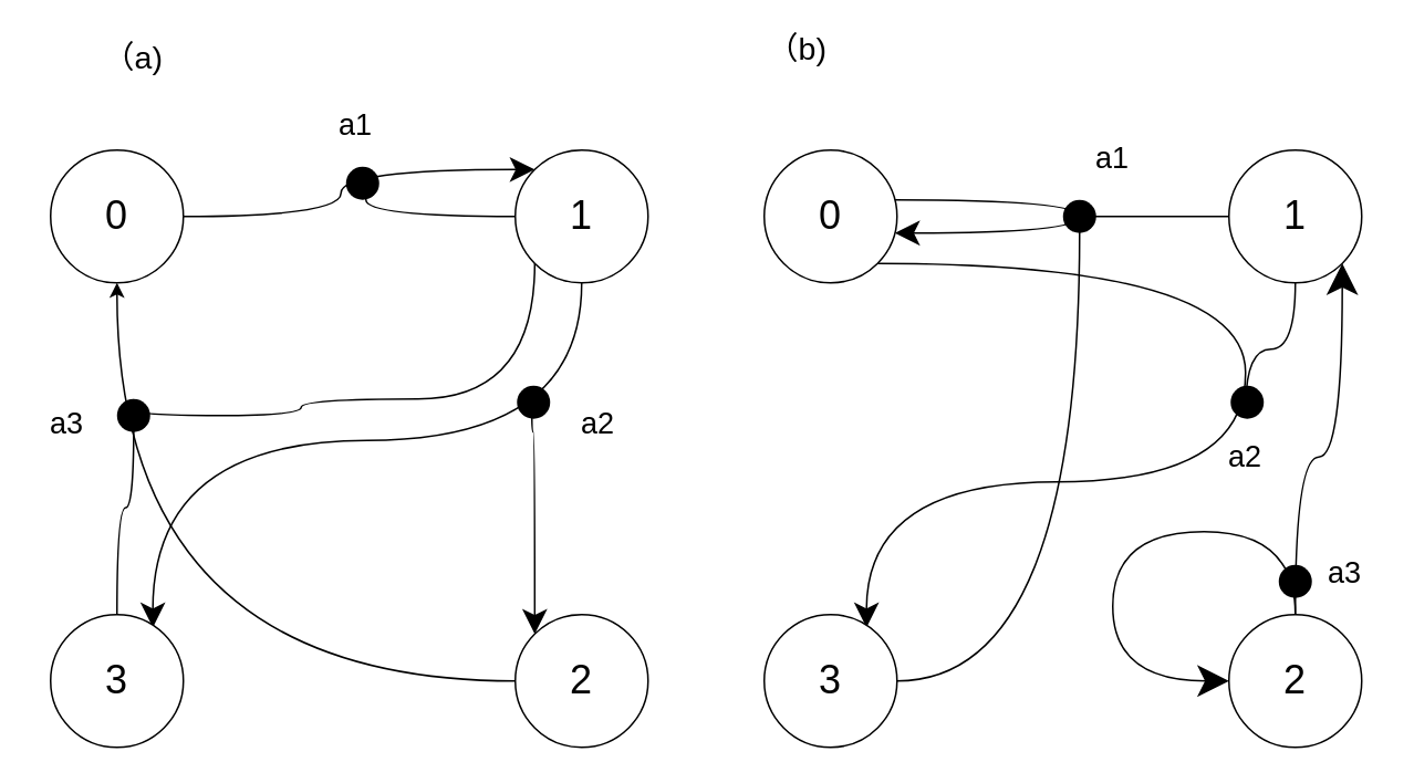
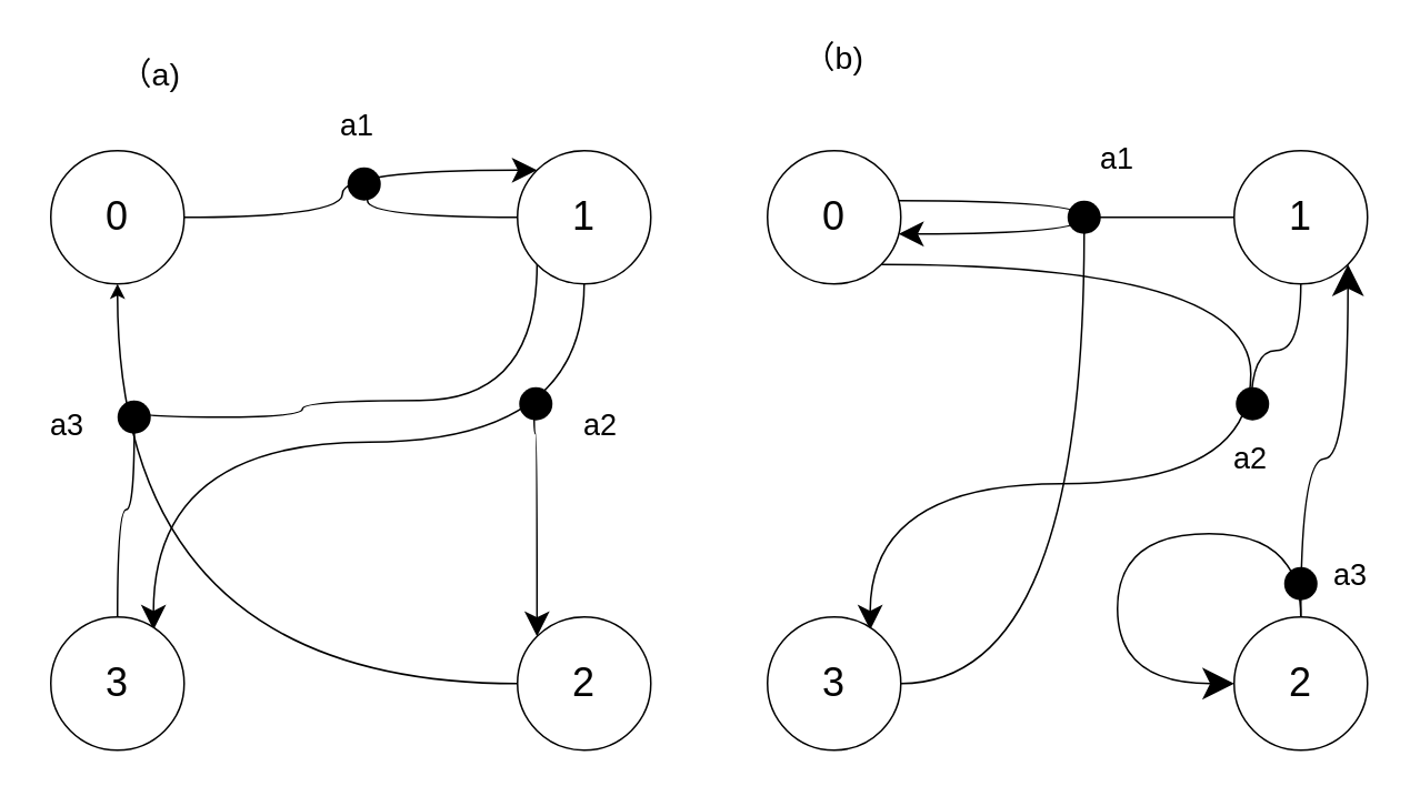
- <mxCell id="30" value="&lt;font style=&quot;font-size: 19px;&quot;&gt;（b)&lt;/font&gt;" style="text;strokeColor=none;align=center;fillColor=none;html=1;verticalAlign=middle;whiteSpace=wrap;rounded=0;" parent="1" vertex="1"><mxGeometry x="450" y="15" width="60" height="30" as="geometry" /></mxCell>
+ <mxCell id="30" value="&lt;font style=&quot;font-size: 19px;&quot;&gt;（b)&lt;/font&gt;" style="text;strokeColor=none;align=center;fillColor=none;html=1;verticalAlign=middle;whiteSpace=wrap;rounded=0;" parent="1" vertex="1"><mxGeometry x="470" y="20" width="60" height="30" as="geometry" /></mxCell>
- <mxCell id="29" value="&lt;font style=&quot;font-size: 19px;&quot;&gt;（a)&lt;/font&gt;" style="text;strokeColor=none;align=center;fillColor=none;html=1;verticalAlign=middle;whiteSpace=wrap;rounded=0;" parent="1" vertex="1"><mxGeometry x="50" y="20" width="60" height="30" as="geometry" /></mxCell>
+ <mxCell id="29" value="&lt;font style=&quot;font-size: 19px;&quot;&gt;（a)&lt;/font&gt;" style="text;strokeColor=none;align=center;fillColor=none;html=1;verticalAlign=middle;whiteSpace=wrap;rounded=0;" parent="1" vertex="1"><mxGeometry x="60" y="30" width="60" height="30" as="geometry" /></mxCell>
